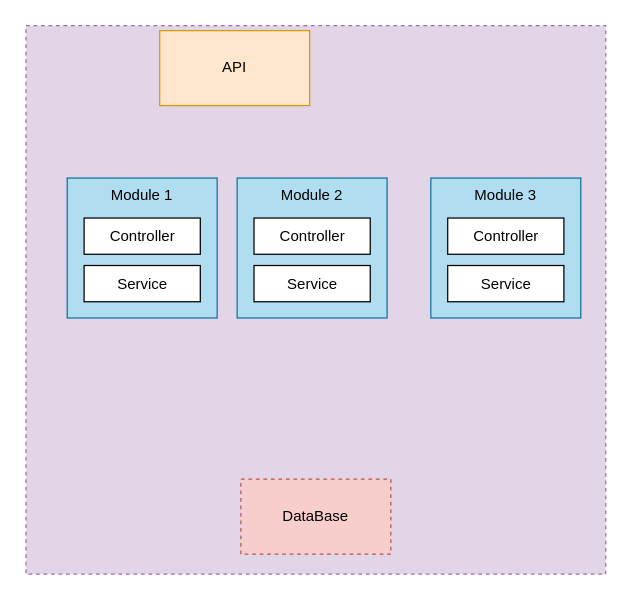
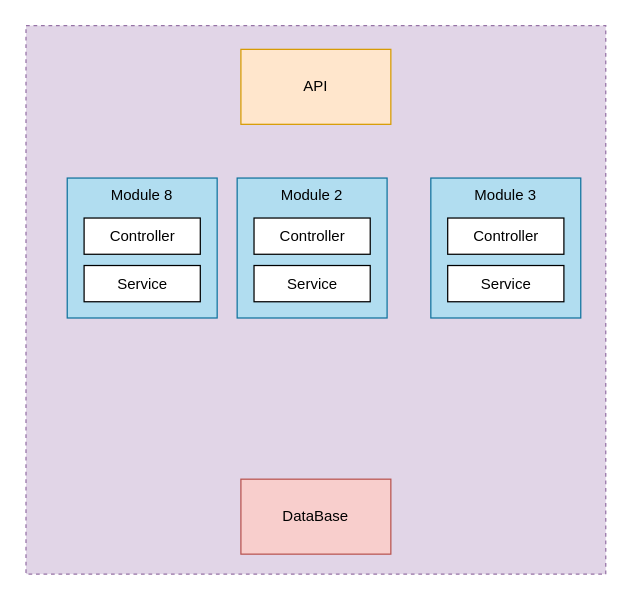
- <mxCell id="3" value="API" style="rounded=0;whiteSpace=wrap;html=1;fillColor=#ffe6cc;strokeColor=#d79b00;" vertex="1" parent="1"><mxGeometry x="127" y="24" width="120" height="60" as="geometry" /></mxCell>
+ <mxCell id="3" value="API" style="rounded=0;whiteSpace=wrap;html=1;fillColor=#ffe6cc;strokeColor=#d79b00;" vertex="1" parent="1"><mxGeometry x="192" y="39" width="120" height="60" as="geometry" /></mxCell>
- <mxCell id="4" value="Module 1" style="rounded=0;whiteSpace=wrap;html=1;verticalAlign=top;fillColor=#b1ddf0;strokeColor=#10739e;" vertex="1" parent="1"><mxGeometry x="53" y="142" width="120" height="112" as="geometry" /></mxCell>
+ <mxCell id="4" value="Module 8" style="rounded=0;whiteSpace=wrap;html=1;verticalAlign=top;fillColor=#b1ddf0;strokeColor=#10739e;" vertex="1" parent="1"><mxGeometry x="53" y="142" width="120" height="112" as="geometry" /></mxCell>
- <mxCell id="13" value="DataBase" style="rounded=0;whiteSpace=wrap;html=1;fillColor=#f8cecc;strokeColor=#b85450;dashed=1;" vertex="1" parent="1"><mxGeometry x="192" y="383" width="120" height="60" as="geometry" /></mxCell>
+ <mxCell id="13" value="DataBase" style="rounded=0;whiteSpace=wrap;html=1;fillColor=#f8cecc;strokeColor=#b85450;" vertex="1" parent="1"><mxGeometry x="192" y="383" width="120" height="60" as="geometry" /></mxCell>
